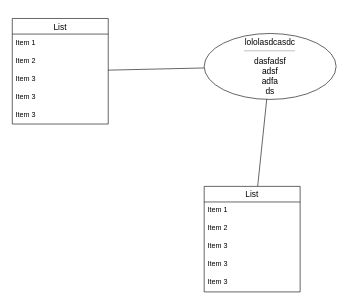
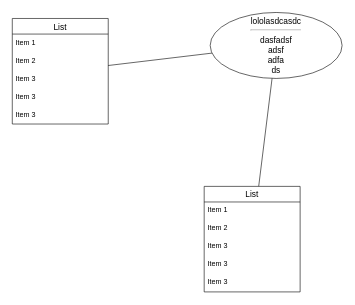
- <mxCell id="9" value="lololasdcasdc&lt;hr&gt;dasfadsf&lt;br&gt;adsf&lt;br&gt;adfa&lt;br&gt;ds" style="ellipse;whiteSpace=wrap;html=1;fontSize=14;fontStyle=0;startSize=26;" vertex="1" parent="1"><mxGeometry x="340" y="55" width="220" height="110" as="geometry" /></mxCell>
+ <mxCell id="9" value="lololasdcasdc&lt;hr&gt;dasfadsf&lt;br&gt;adsf&lt;br&gt;adfa&lt;br&gt;ds" style="ellipse;whiteSpace=wrap;html=1;fontSize=14;fontStyle=0;startSize=26;" vertex="1" parent="1"><mxGeometry x="350" y="20" width="220" height="110" as="geometry" /></mxCell>
